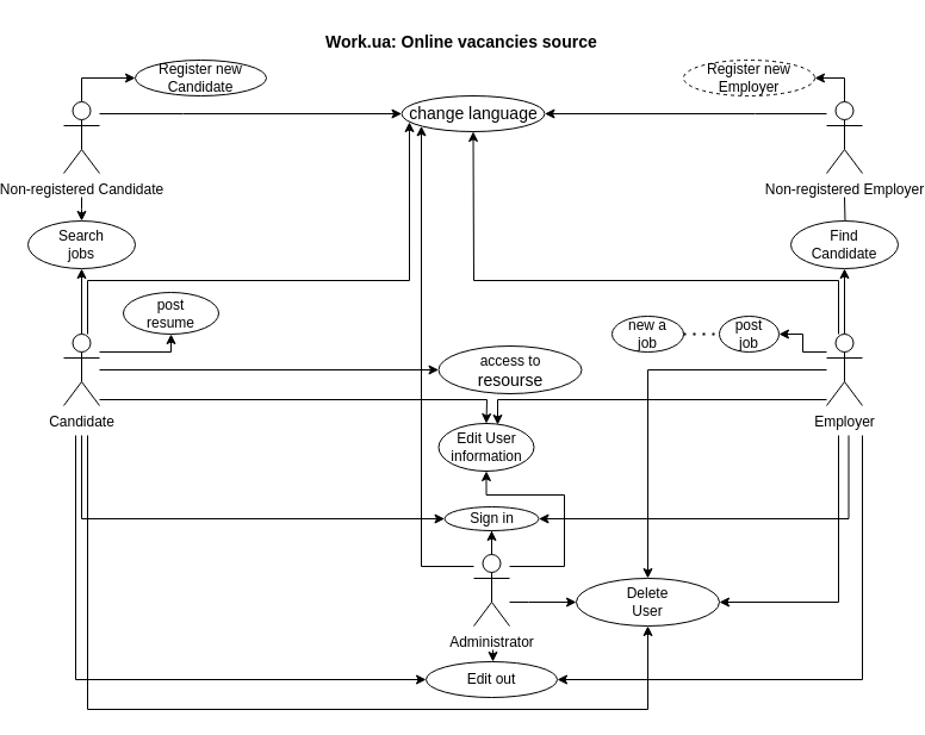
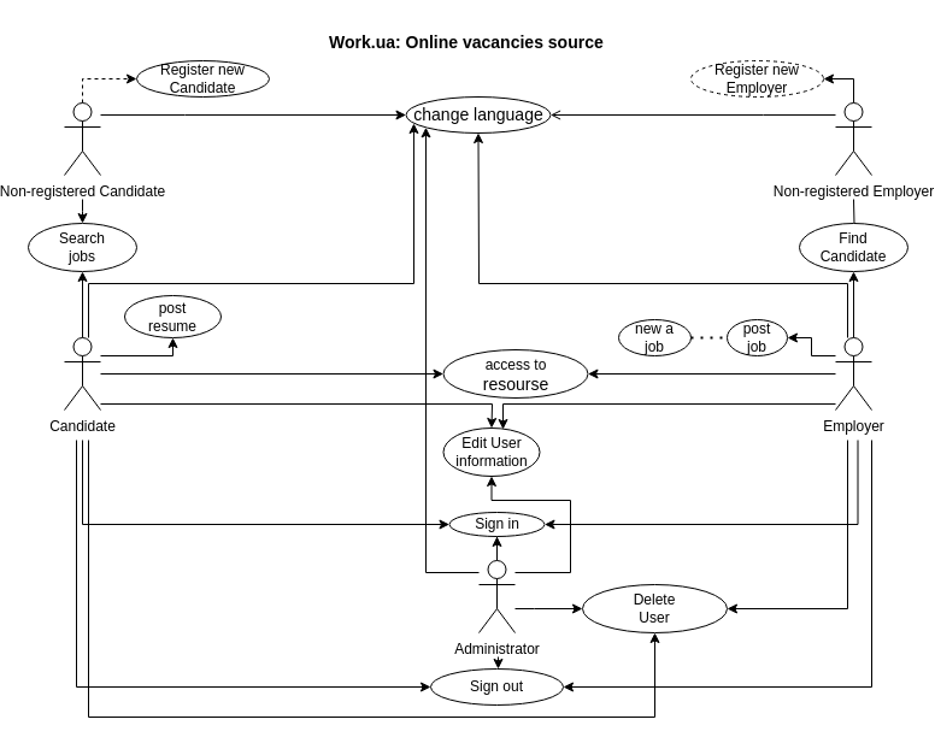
- <mxCell id="8" style="edgeStyle=orthogonalEdgeStyle;rounded=0;orthogonalLoop=1;jettySize=auto;html=1;fontSize=12;" parent="1" source="11" target="35" edge="1"><mxGeometry relative="1" as="geometry"><Array as="points"><mxPoint x="65" y="65" /></Array></mxGeometry></mxCell>
+ <mxCell id="8" style="edgeStyle=orthogonalEdgeStyle;rounded=0;orthogonalLoop=1;jettySize=auto;html=1;fontSize=12;dashed=1;" parent="1" source="11" target="35" edge="1"><mxGeometry relative="1" as="geometry"><Array as="points"><mxPoint x="65" y="65" /></Array></mxGeometry></mxCell>
- <mxCell id="32" style="edgeStyle=orthogonalEdgeStyle;rounded=0;orthogonalLoop=1;jettySize=auto;html=1;fontSize=12;entryX=1;entryY=0.5;entryDx=0;entryDy=0;" parent="1" source="33" target="44" edge="1"><mxGeometry relative="1" as="geometry"><mxPoint x="500" y="95" as="targetPoint" /><Array as="points"><mxPoint x="630" y="95" /><mxPoint x="630" y="95" /></Array></mxGeometry></mxCell>
+ <mxCell id="32" style="edgeStyle=orthogonalEdgeStyle;rounded=0;orthogonalLoop=1;jettySize=auto;html=1;fontSize=12;entryX=1;entryY=0.5;entryDx=0;entryDy=0;endArrow=open;" parent="1" source="33" target="44" edge="1"><mxGeometry relative="1" as="geometry"><mxPoint x="500" y="95" as="targetPoint" /><Array as="points"><mxPoint x="630" y="95" /><mxPoint x="630" y="95" /></Array></mxGeometry></mxCell>
- <mxCell id="25" style="edgeStyle=orthogonalEdgeStyle;rounded=0;orthogonalLoop=1;jettySize=auto;html=1;fontSize=12;" parent="1" source="29" target="48" edge="1"><mxGeometry relative="1" as="geometry" /></mxCell>
+ <mxCell id="25" style="edgeStyle=orthogonalEdgeStyle;rounded=0;orthogonalLoop=1;jettySize=auto;html=1;entryX=1;entryY=0.5;entryDx=0;entryDy=0;fontSize=12;" parent="1" source="29" target="45" edge="1"><mxGeometry relative="1" as="geometry" /></mxCell>
- <mxCell id="39" value="Edit out&lt;br&gt;" style="ellipse;whiteSpace=wrap;html=1;" parent="1" vertex="1"><mxGeometry x="354" y="555" width="110" height="30" as="geometry" /></mxCell>
+ <mxCell id="39" value="Sign out&lt;br&gt;" style="ellipse;whiteSpace=wrap;html=1;" parent="1" vertex="1"><mxGeometry x="354" y="555" width="110" height="30" as="geometry" /></mxCell>
